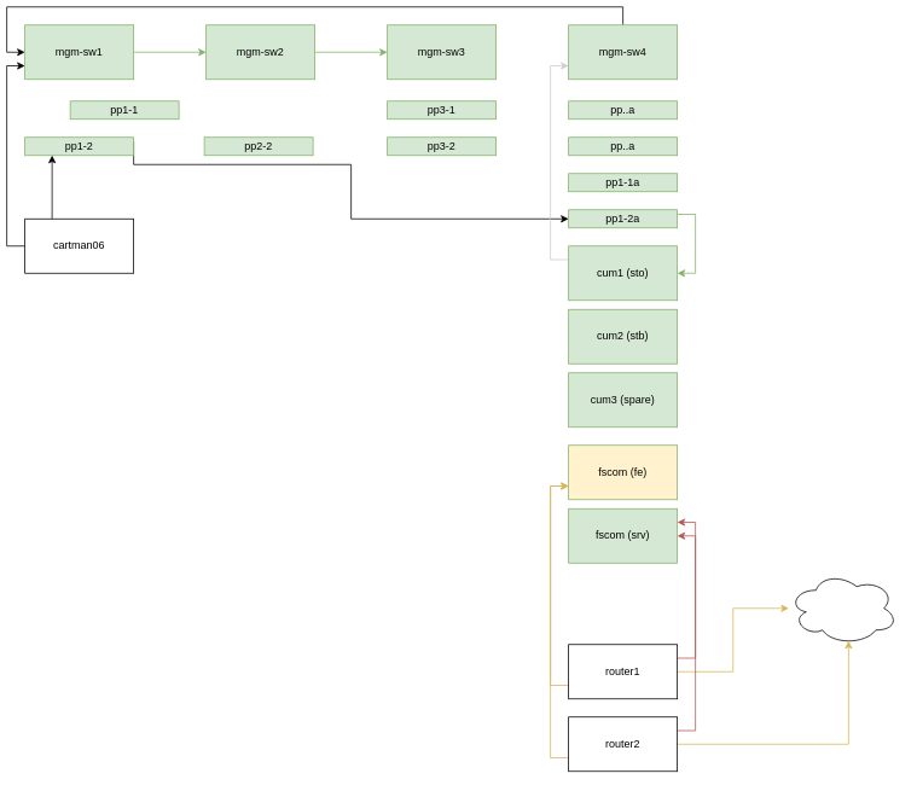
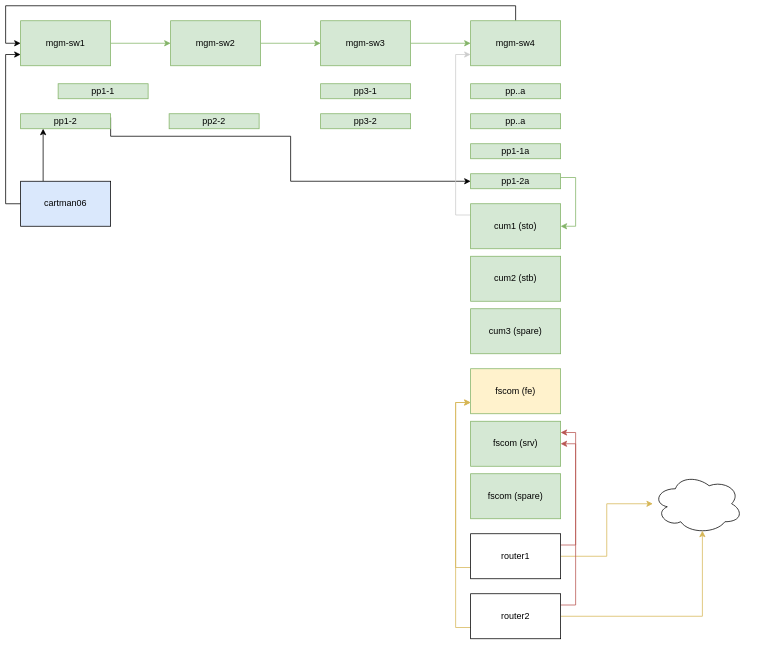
+ <mxCell id="6" value="" style="edgeStyle=orthogonalEdgeStyle;rounded=0;orthogonalLoop=1;jettySize=auto;html=1;fillColor=#d5e8d4;strokeColor=#82b366;" parent="1" source="7" target="9" edge="1"><mxGeometry relative="1" as="geometry" /></mxCell>
- <mxCell id="27" value="cartman06" style="rounded=0;whiteSpace=wrap;html=1;" parent="1" vertex="1"><mxGeometry x="20" y="234" width="120" height="60" as="geometry" /></mxCell>
+ <mxCell id="27" value="cartman06" style="rounded=0;whiteSpace=wrap;html=1;fillColor=#dae8fc;" parent="1" vertex="1"><mxGeometry x="20" y="234" width="120" height="60" as="geometry" /></mxCell>
+ <mxCell id="30" value="fscom (spare)" style="rounded=0;whiteSpace=wrap;html=1;fillColor=#d5e8d4;strokeColor=#82b366;" parent="1" vertex="1"><mxGeometry x="620" y="624" width="120" height="60" as="geometry" /></mxCell>
